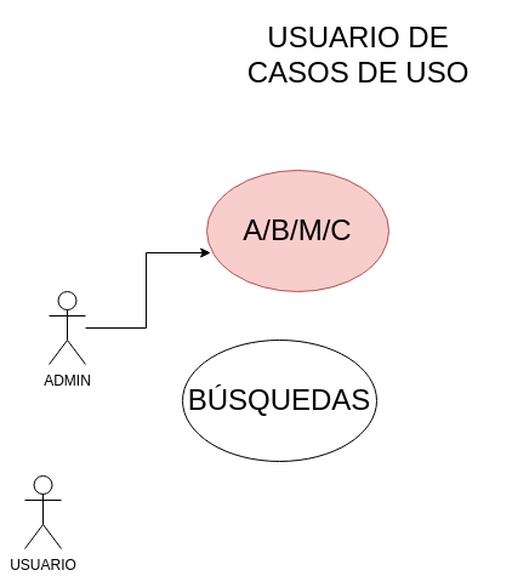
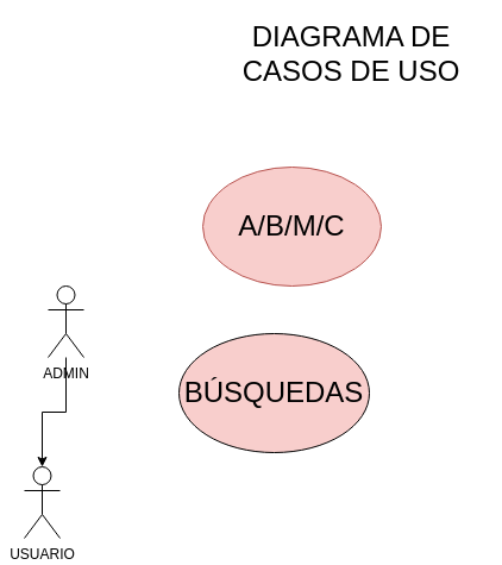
- <mxCell id="4" value="&lt;font style=&quot;font-size: 24px;&quot;&gt;USUARIO DE CASOS DE USO&lt;/font&gt;" style="text;html=1;strokeColor=none;fillColor=none;align=center;verticalAlign=middle;whiteSpace=wrap;rounded=0;" parent="1" vertex="1"><mxGeometry x="190" y="20" width="210" height="50" as="geometry" /></mxCell>
+ <mxCell id="4" value="&lt;font style=&quot;font-size: 24px;&quot;&gt;DIAGRAMA DE CASOS DE USO&lt;/font&gt;" style="text;html=1;strokeColor=none;fillColor=none;align=center;verticalAlign=middle;whiteSpace=wrap;rounded=0;" parent="1" vertex="1"><mxGeometry x="190" y="20" width="210" height="50" as="geometry" /></mxCell>
- <mxCell id="2" style="edgeStyle=orthogonalEdgeStyle;rounded=0;orthogonalLoop=1;jettySize=auto;html=1;entryX=0.021;entryY=0.68;entryDx=0;entryDy=0;entryPerimeter=0;" parent="1" source="3" target="5" edge="1"><mxGeometry relative="1" as="geometry" /></mxCell>
+ <mxCell id="2" style="edgeStyle=orthogonalEdgeStyle;rounded=0;orthogonalLoop=1;jettySize=auto;html=1;" parent="1" source="3" target="7" edge="1"><mxGeometry relative="1" as="geometry" /></mxCell>
- <mxCell id="6" value="&lt;font style=&quot;font-size: 24px;&quot;&gt;BÚSQUEDAS&lt;/font&gt;" style="ellipse;whiteSpace=wrap;html=1;" parent="1" vertex="1"><mxGeometry x="150" y="280" width="160" height="100" as="geometry" /></mxCell>
+ <mxCell id="6" value="&lt;font style=&quot;font-size: 24px;&quot;&gt;BÚSQUEDAS&lt;/font&gt;" style="ellipse;whiteSpace=wrap;html=1;fillColor=#f8cecc;" parent="1" vertex="1"><mxGeometry x="150" y="280" width="160" height="100" as="geometry" /></mxCell>
